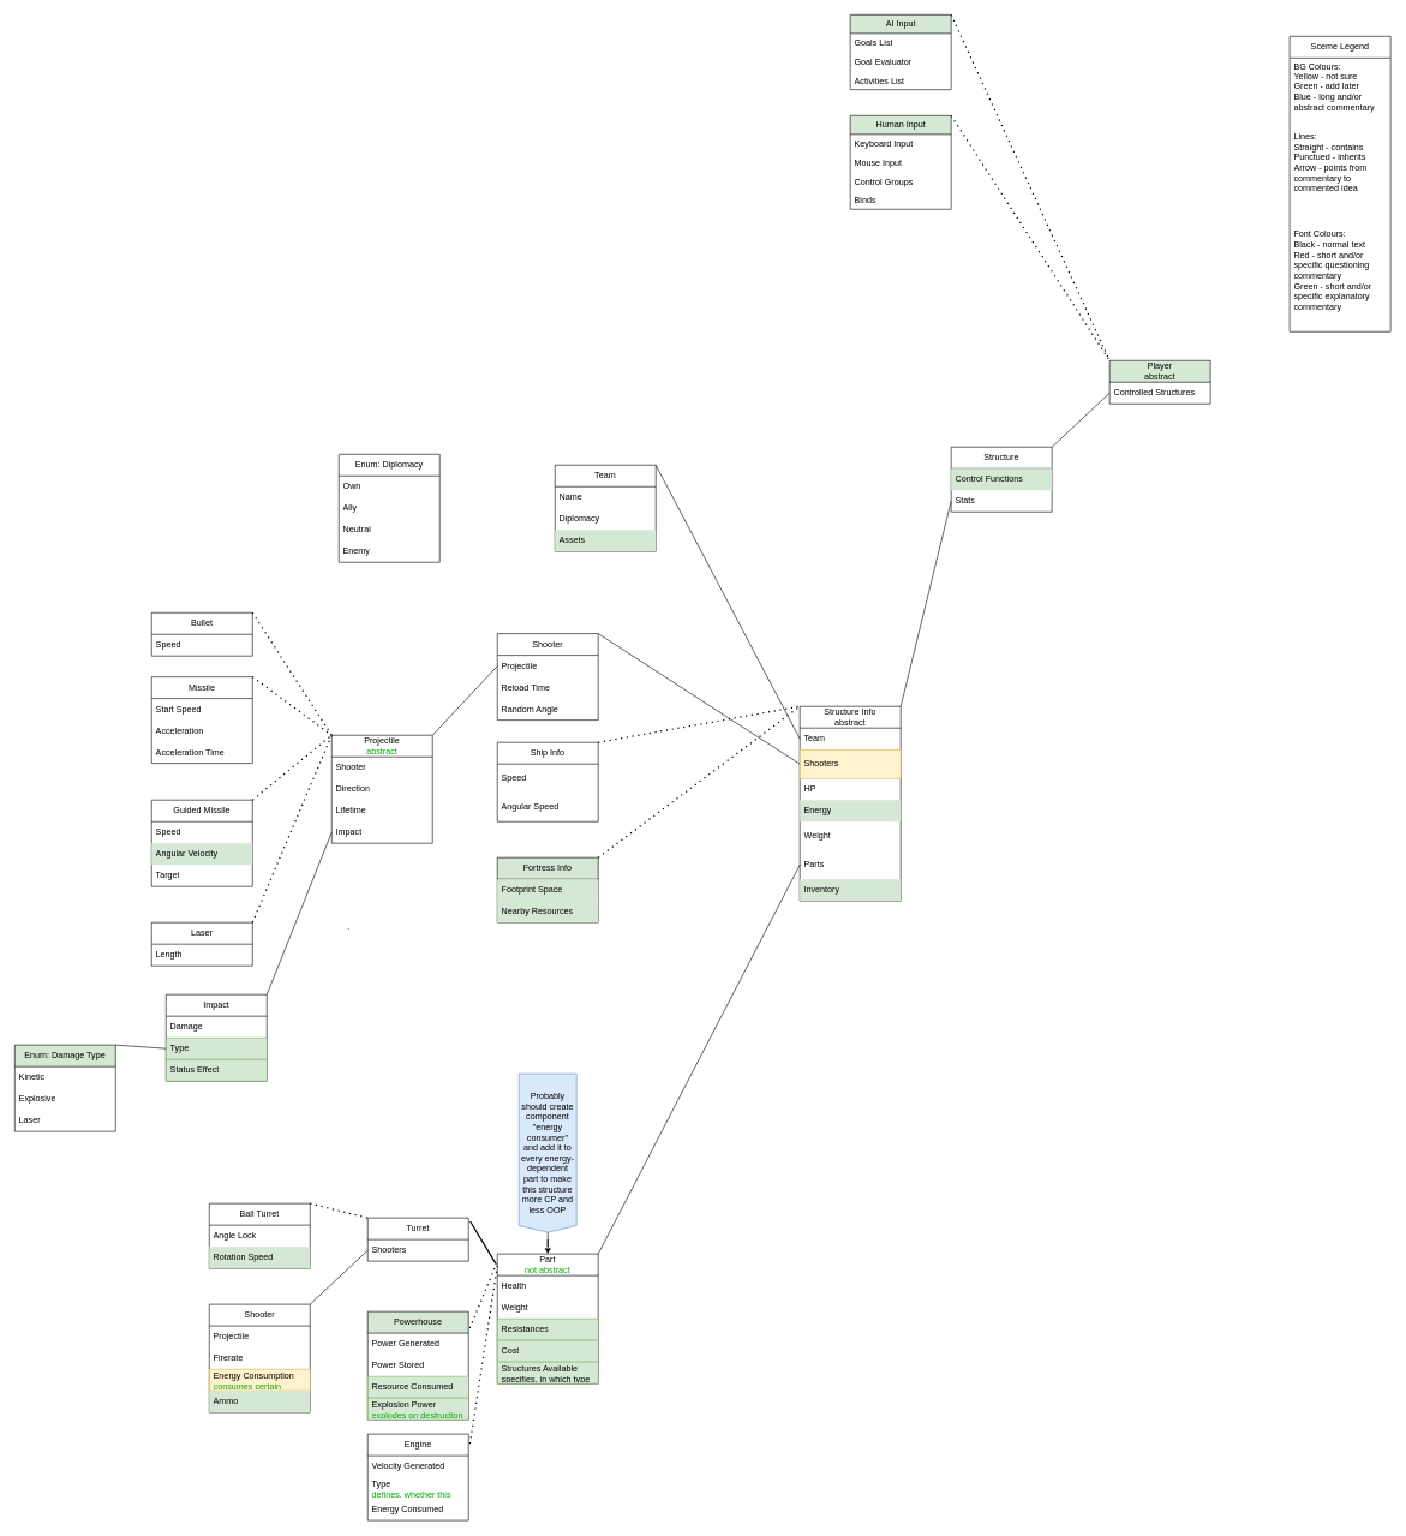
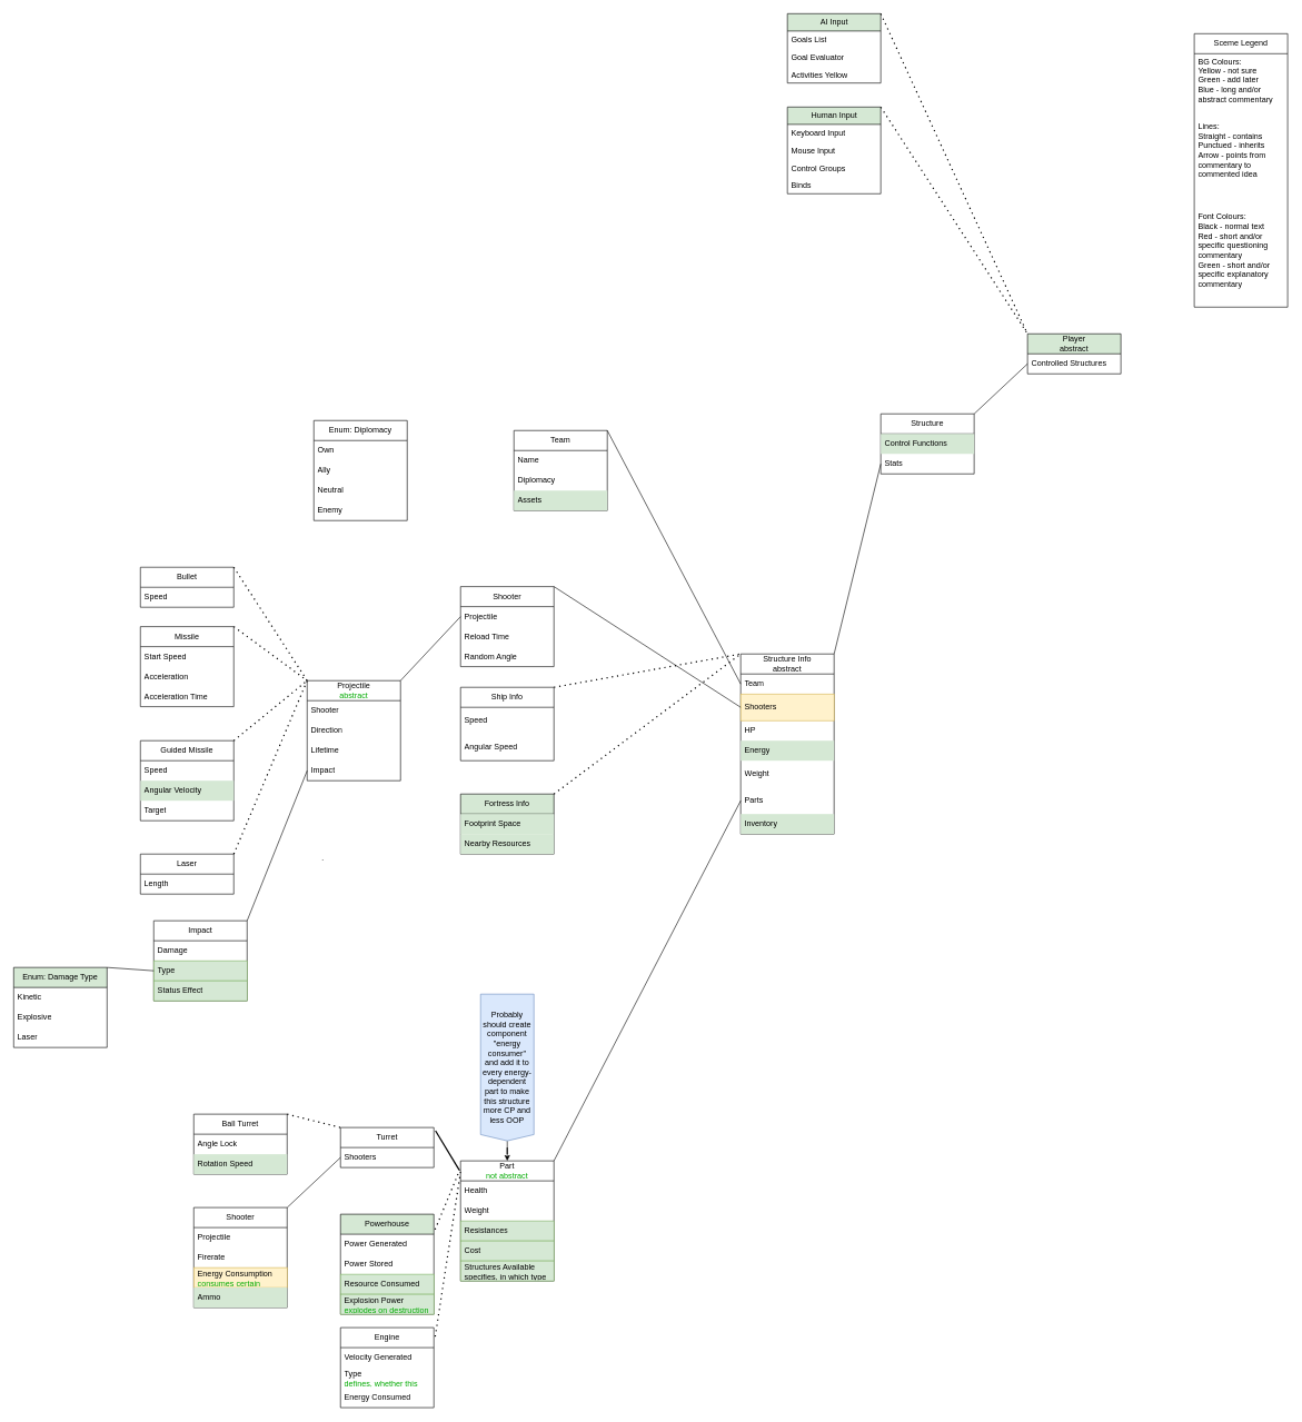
- <mxCell id="40" value="Activities List" style="text;strokeColor=none;fillColor=none;align=left;verticalAlign=top;spacingLeft=4;spacingRight=4;overflow=hidden;rotatable=0;points=[[0,0.5],[1,0.5]];portConstraint=eastwest;whiteSpace=wrap;html=1;fontColor=none;" parent="37" vertex="1"><mxGeometry y="78" width="140" height="26" as="geometry" /></mxCell>
+ <mxCell id="40" value="Activities Yellow" style="text;strokeColor=none;fillColor=none;align=left;verticalAlign=top;spacingLeft=4;spacingRight=4;overflow=hidden;rotatable=0;points=[[0,0.5],[1,0.5]];portConstraint=eastwest;whiteSpace=wrap;html=1;fontColor=none;" parent="37" vertex="1"><mxGeometry y="78" width="140" height="26" as="geometry" /></mxCell>
